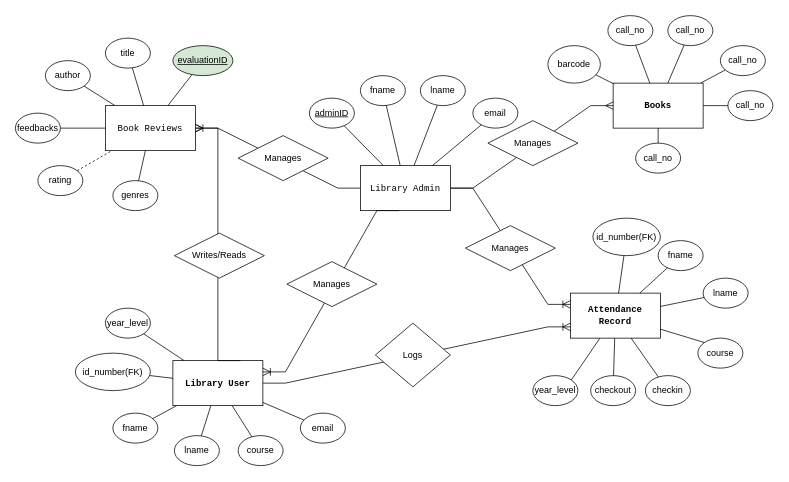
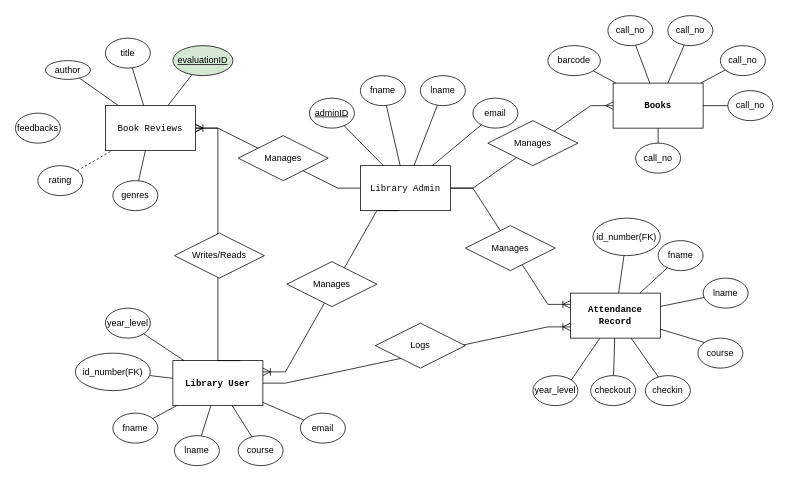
- <mxCell id="2" value="barcode" style="ellipse;whiteSpace=wrap;html=1;" parent="1" vertex="1"><mxGeometry x="730" y="60" width="70" height="50" as="geometry" /></mxCell>
+ <mxCell id="2" value="barcode" style="ellipse;whiteSpace=wrap;html=1;" parent="1" vertex="1"><mxGeometry x="730" y="60" width="70" height="40" as="geometry" /></mxCell>
- <mxCell id="59" value="author" style="ellipse;whiteSpace=wrap;html=1;" parent="1" vertex="1"><mxGeometry x="60" y="80" width="60" height="40" as="geometry" /></mxCell>
+ <mxCell id="59" value="author" style="ellipse;whiteSpace=wrap;html=1;" parent="1" vertex="1"><mxGeometry x="60" y="80" width="60" height="25" as="geometry" /></mxCell>
- <mxCell id="66" value="" style="endArrow=none;html=1;rounded=0;" parent="1" source="60" target="19" edge="1"><mxGeometry width="50" height="50" relative="1" as="geometry"><mxPoint x="112" y="237" as="sourcePoint" /><mxPoint x="159" y="210" as="targetPoint" /></mxGeometry></mxCell>
- <mxCell id="28" value="Logs" style="shape=rhombus;perimeter=rhombusPerimeter;whiteSpace=wrap;html=1;align=center;fontFamily=Helvetica;fontSize=12;fontColor=default;labelBackgroundColor=default;container=0;" parent="1" vertex="1"><mxGeometry x="500" y="430" width="100" height="85" as="geometry" /></mxCell>
+ <mxCell id="28" value="Logs" style="shape=rhombus;perimeter=rhombusPerimeter;whiteSpace=wrap;html=1;align=center;fontFamily=Helvetica;fontSize=12;fontColor=default;labelBackgroundColor=default;container=0;" parent="1" vertex="1"><mxGeometry x="500" y="430" width="120" height="60" as="geometry" /></mxCell>
